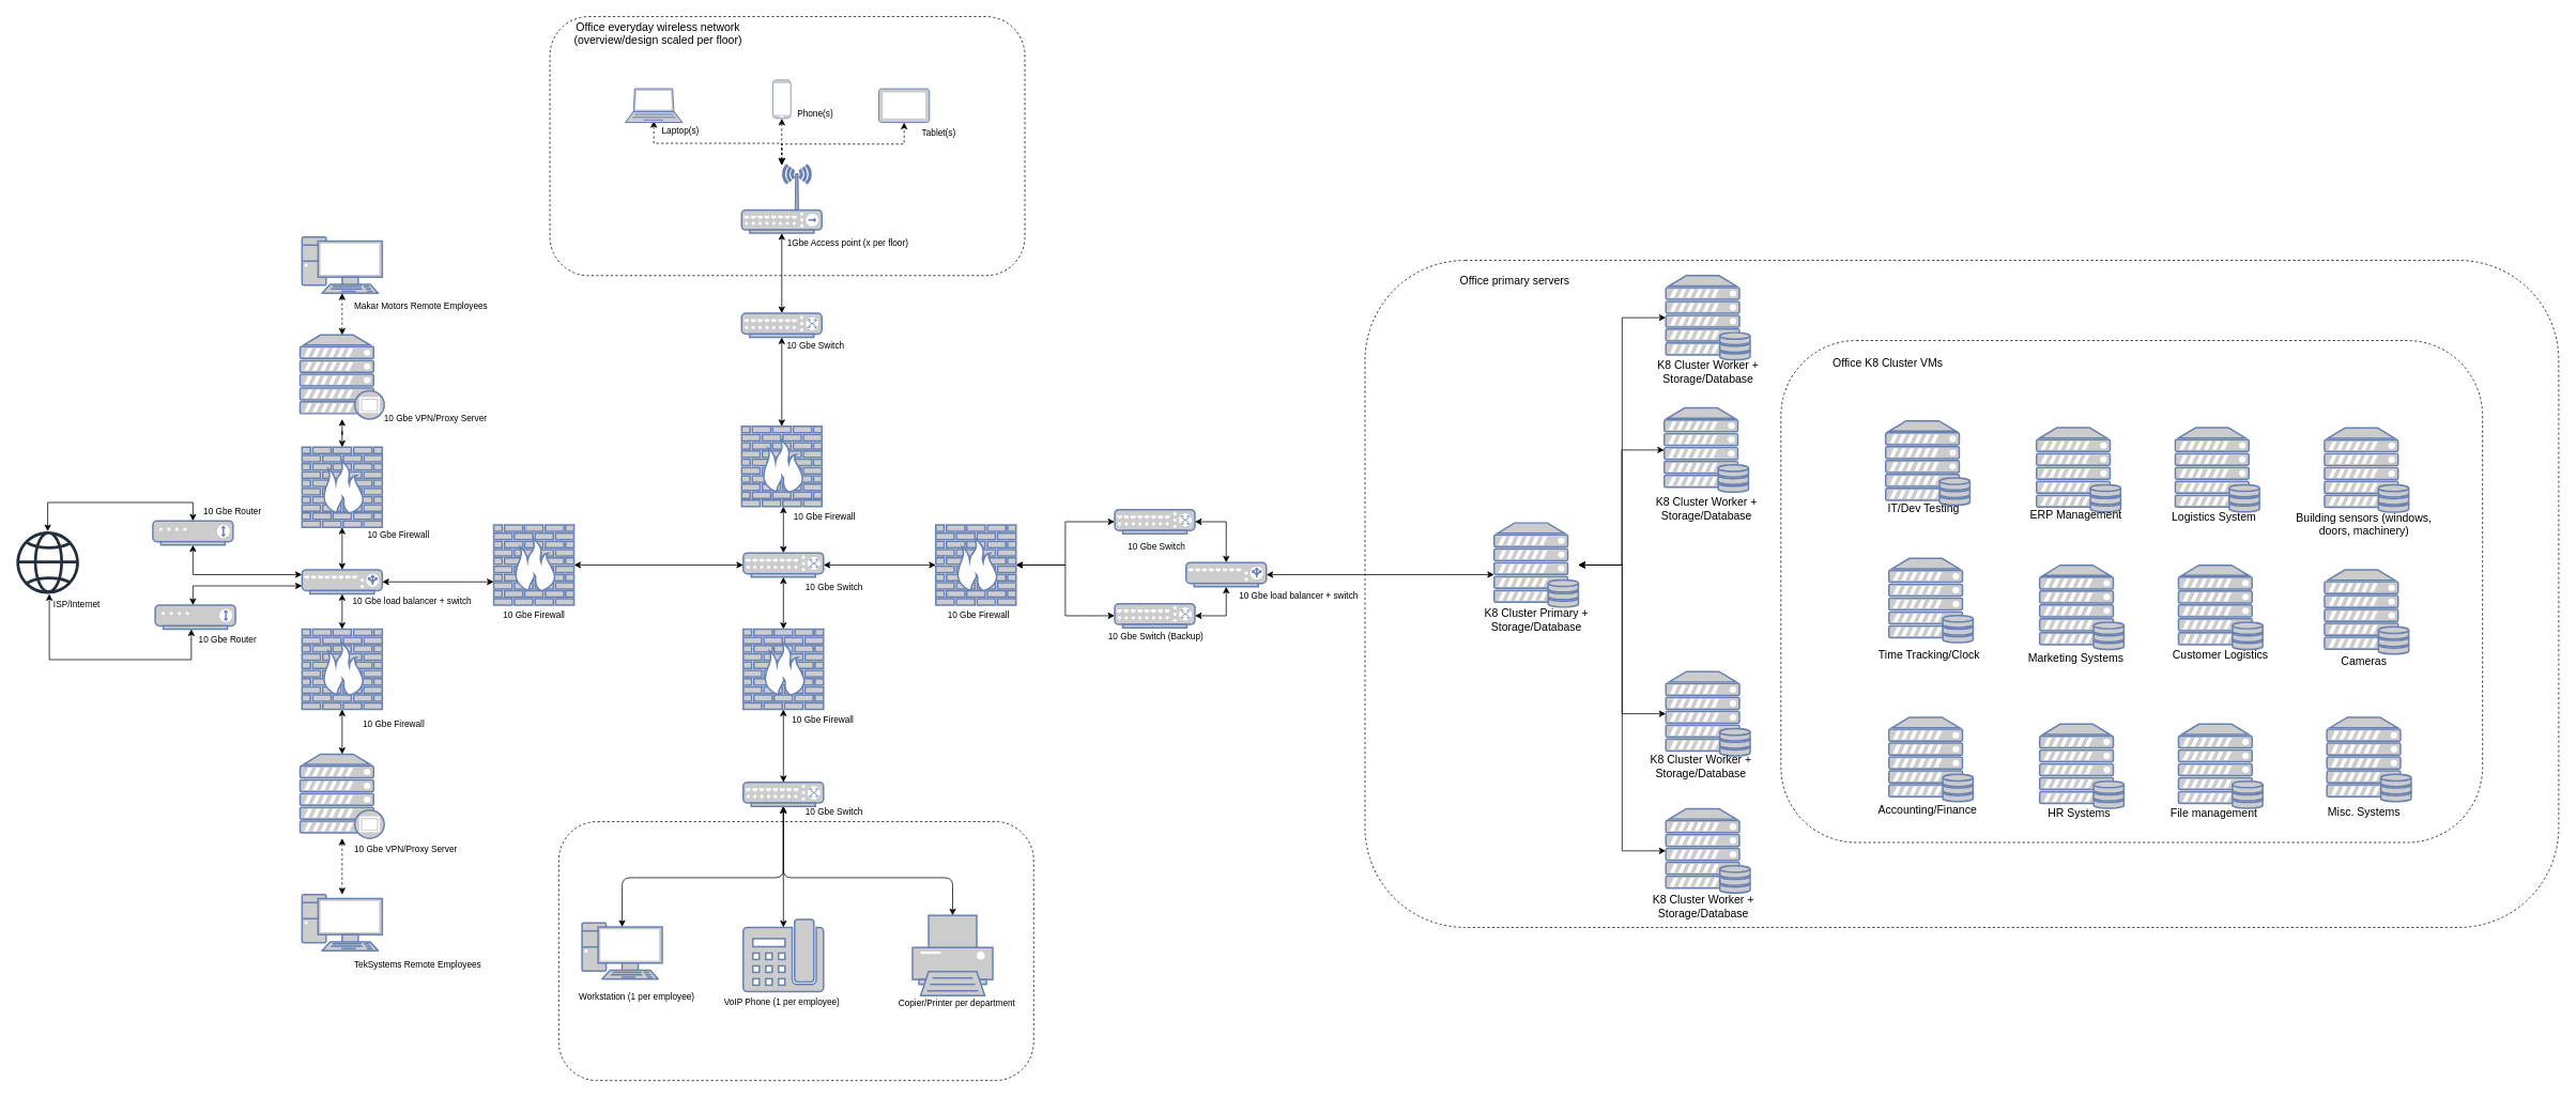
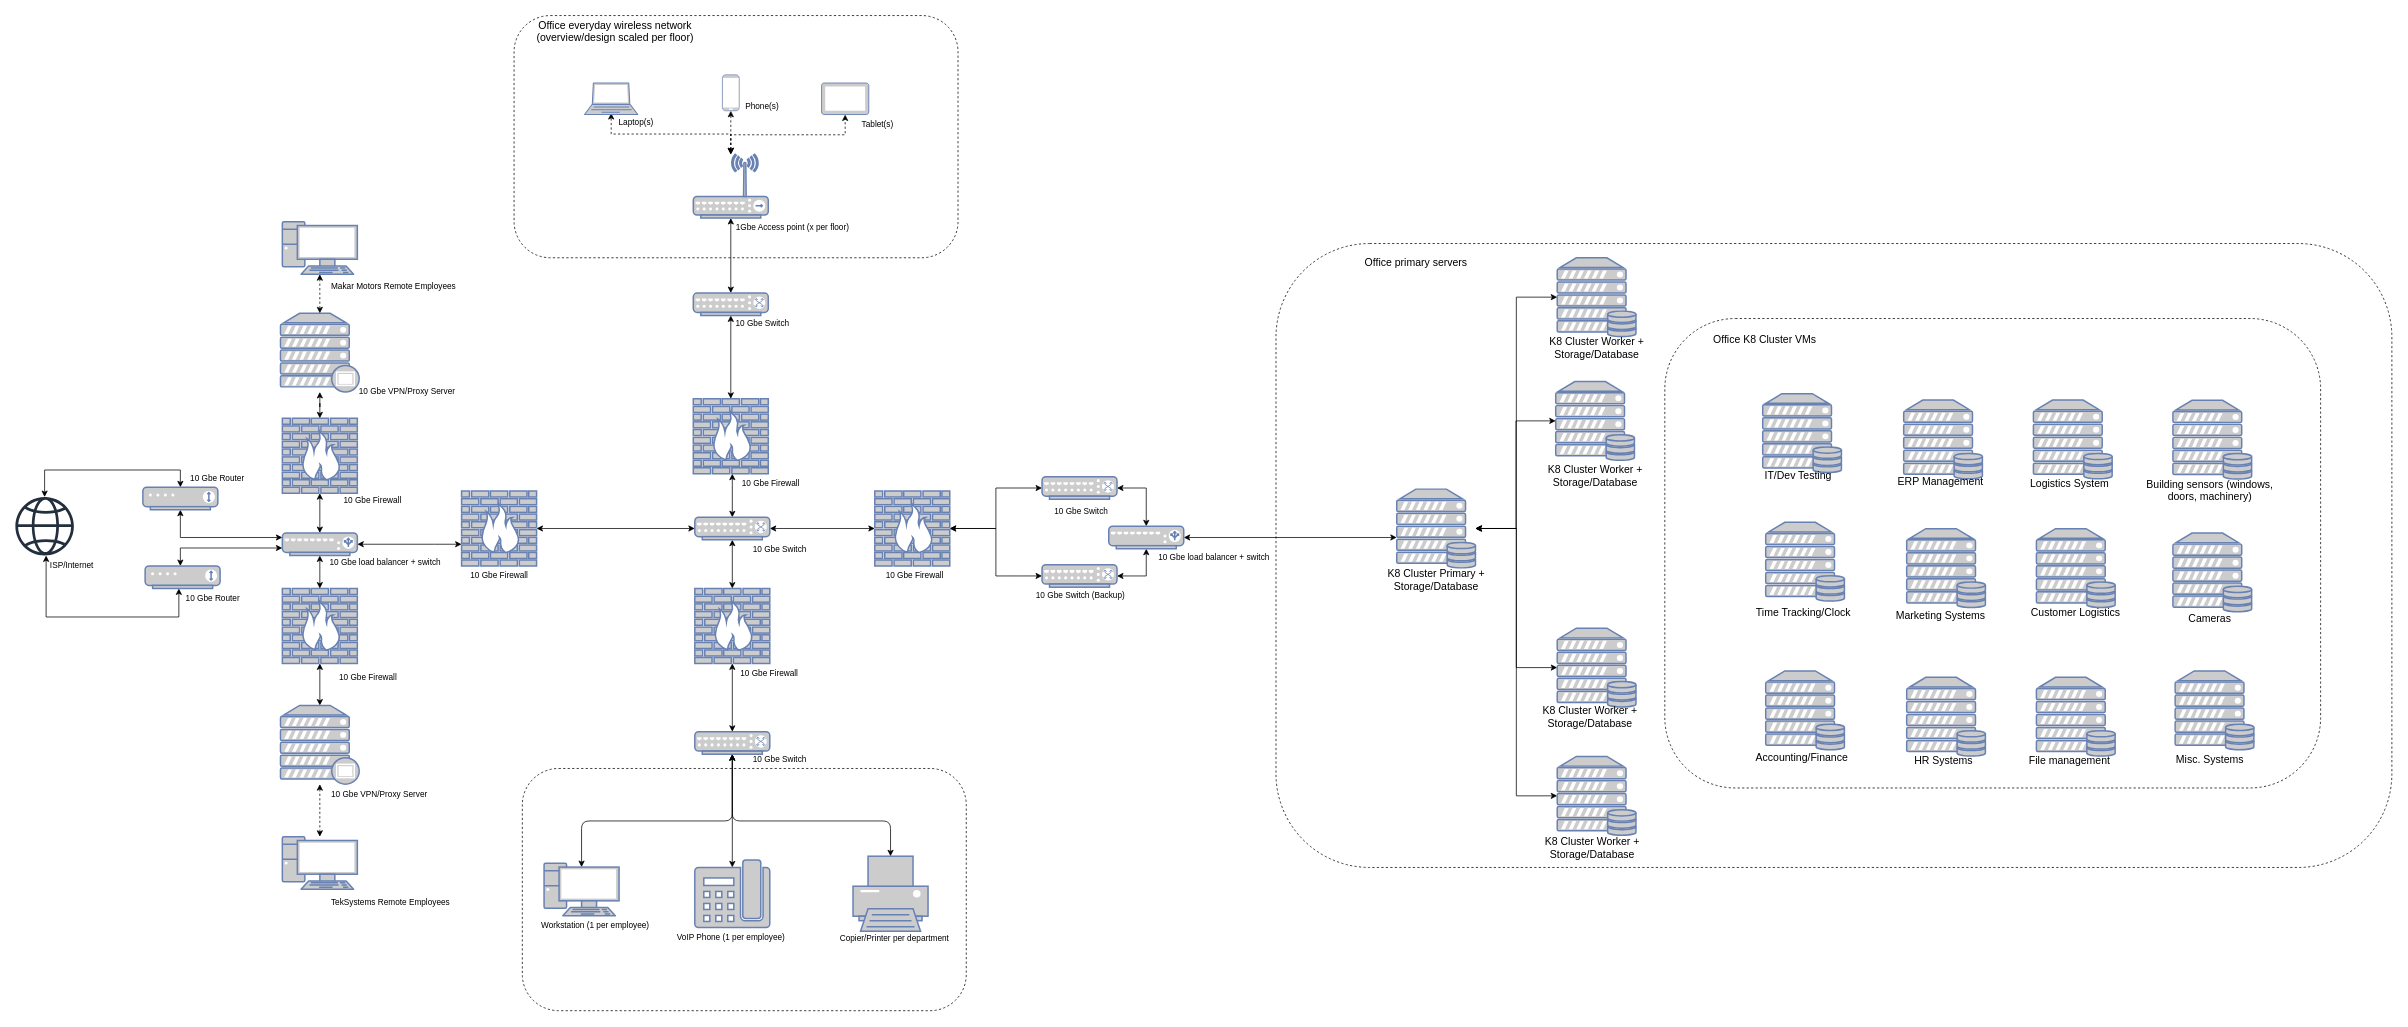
- <mxCell id="54" value="Workstation (1 per employee)" style="text;html=1;align=center;verticalAlign=middle;resizable=0;points=[];autosize=1;strokeColor=none;fillColor=none;fontSize=11;fontFamily=Helvetica;fontColor=default;" vertex="1" parent="1"><mxGeometry x="712" y="1230.5" width="162" height="25" as="geometry" /></mxCell>
+ <mxCell id="54" value="Workstation (1 per employee)" style="text;html=1;align=center;verticalAlign=middle;resizable=0;points=[];autosize=1;strokeColor=none;fillColor=none;fontSize=11;fontFamily=Helvetica;fontColor=default;" vertex="1" parent="1"><mxGeometry x="712" y="1220.5" width="162" height="25" as="geometry" /></mxCell>
